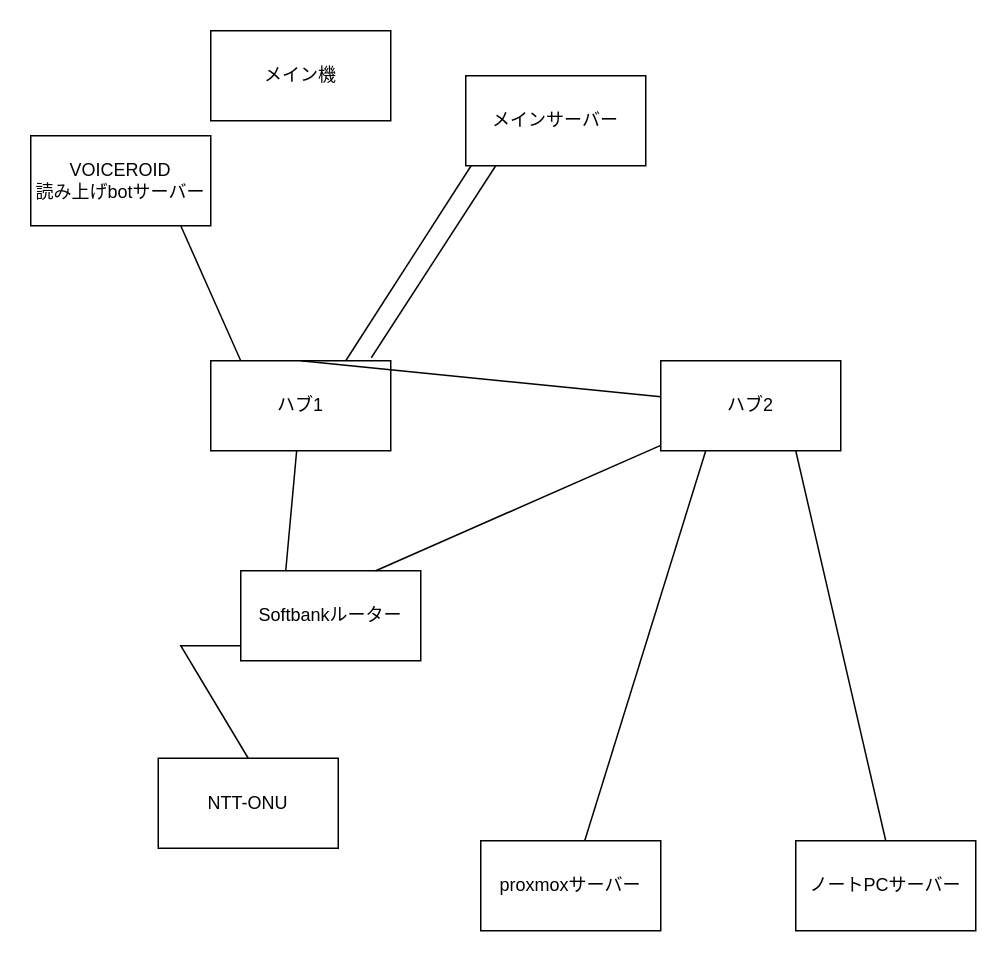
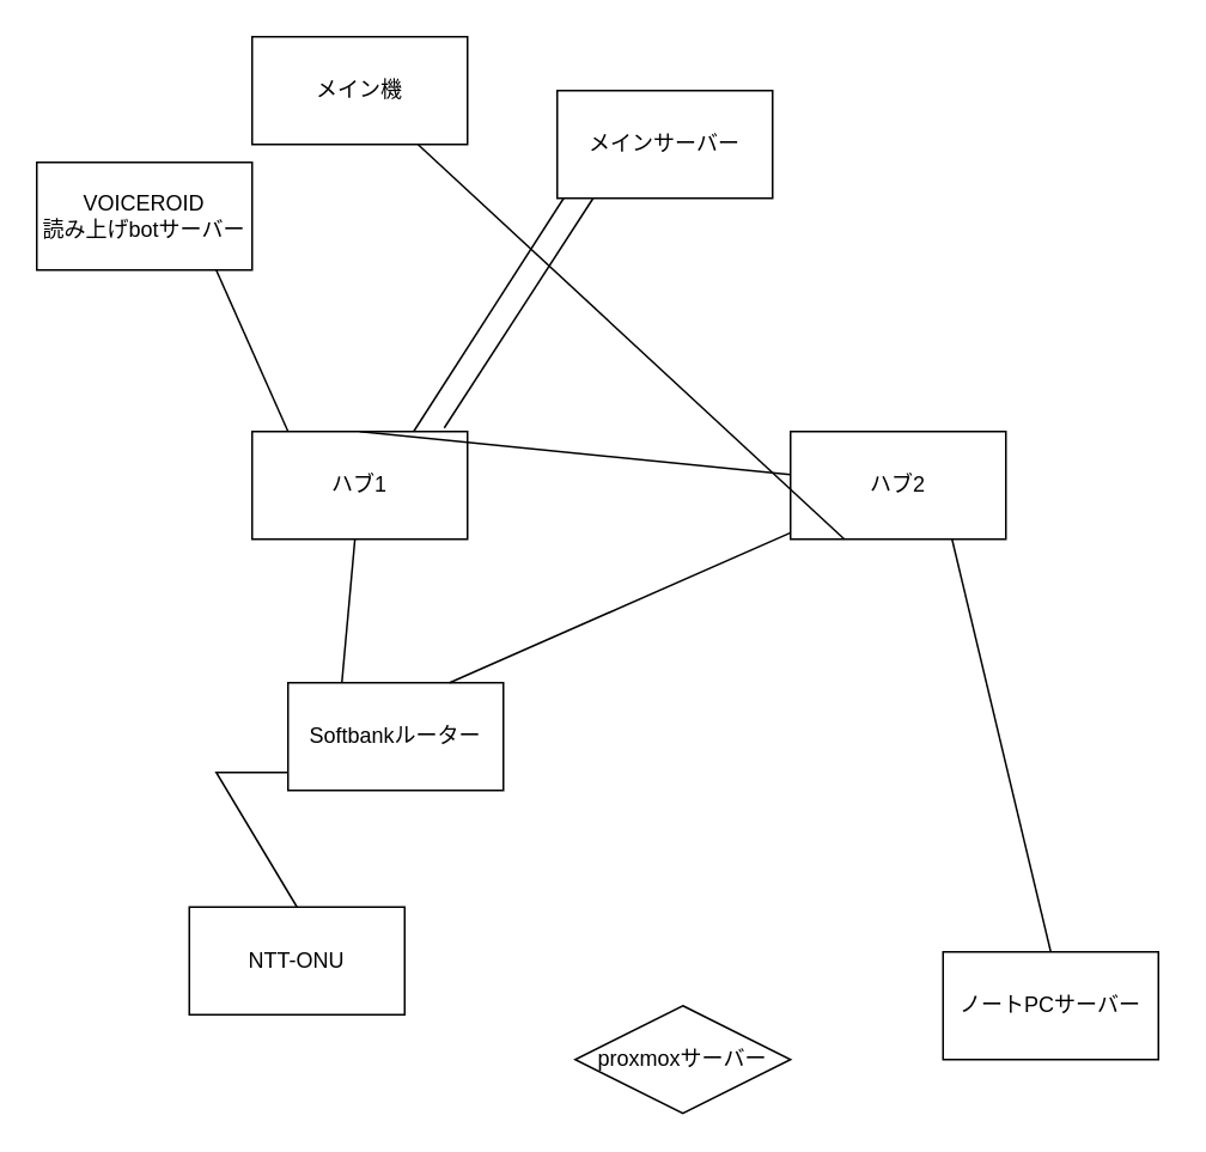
- <mxCell id="16" value="" style="endArrow=none;html=1;rounded=0;exitX=0.25;exitY=1;exitDx=0;exitDy=0;" edge="1" parent="1" source="15" target="17"><mxGeometry width="50" height="50" relative="1" as="geometry"><mxPoint x="390" y="400" as="sourcePoint" /><mxPoint x="440" y="430" as="targetPoint" /></mxGeometry></mxCell>
+ <mxCell id="16" value="" style="endArrow=none;html=1;rounded=0;exitX=0.25;exitY=1;exitDx=0;exitDy=0;" edge="1" parent="1" source="15" target="10"><mxGeometry width="50" height="50" relative="1" as="geometry"><mxPoint x="390" y="400" as="sourcePoint" /><mxPoint x="440" y="430" as="targetPoint" /></mxGeometry></mxCell>
- <mxCell id="17" value="proxmoxサーバー" style="rounded=0;whiteSpace=wrap;html=1;" vertex="1" parent="1"><mxGeometry x="320" y="560" width="120" height="60" as="geometry" /></mxCell>
+ <mxCell id="17" value="proxmoxサーバー" style="rhombus;whiteSpace=wrap;html=1;" vertex="1" parent="1"><mxGeometry x="320" y="560" width="120" height="60" as="geometry" /></mxCell>
- <mxCell id="19" value="ノートPCサーバー" style="rounded=0;whiteSpace=wrap;html=1;" vertex="1" parent="1"><mxGeometry x="530" y="560" width="120" height="60" as="geometry" /></mxCell>
+ <mxCell id="19" value="ノートPCサーバー" style="rounded=0;whiteSpace=wrap;html=1;" vertex="1" parent="1"><mxGeometry x="525" y="530" width="120" height="60" as="geometry" /></mxCell>
